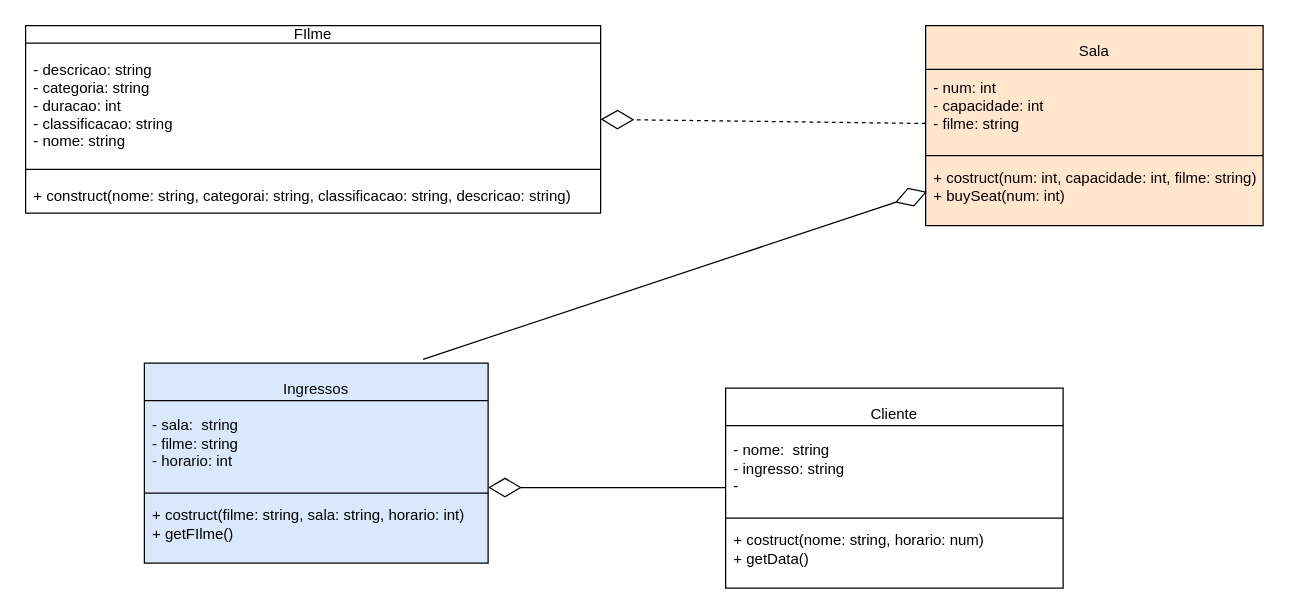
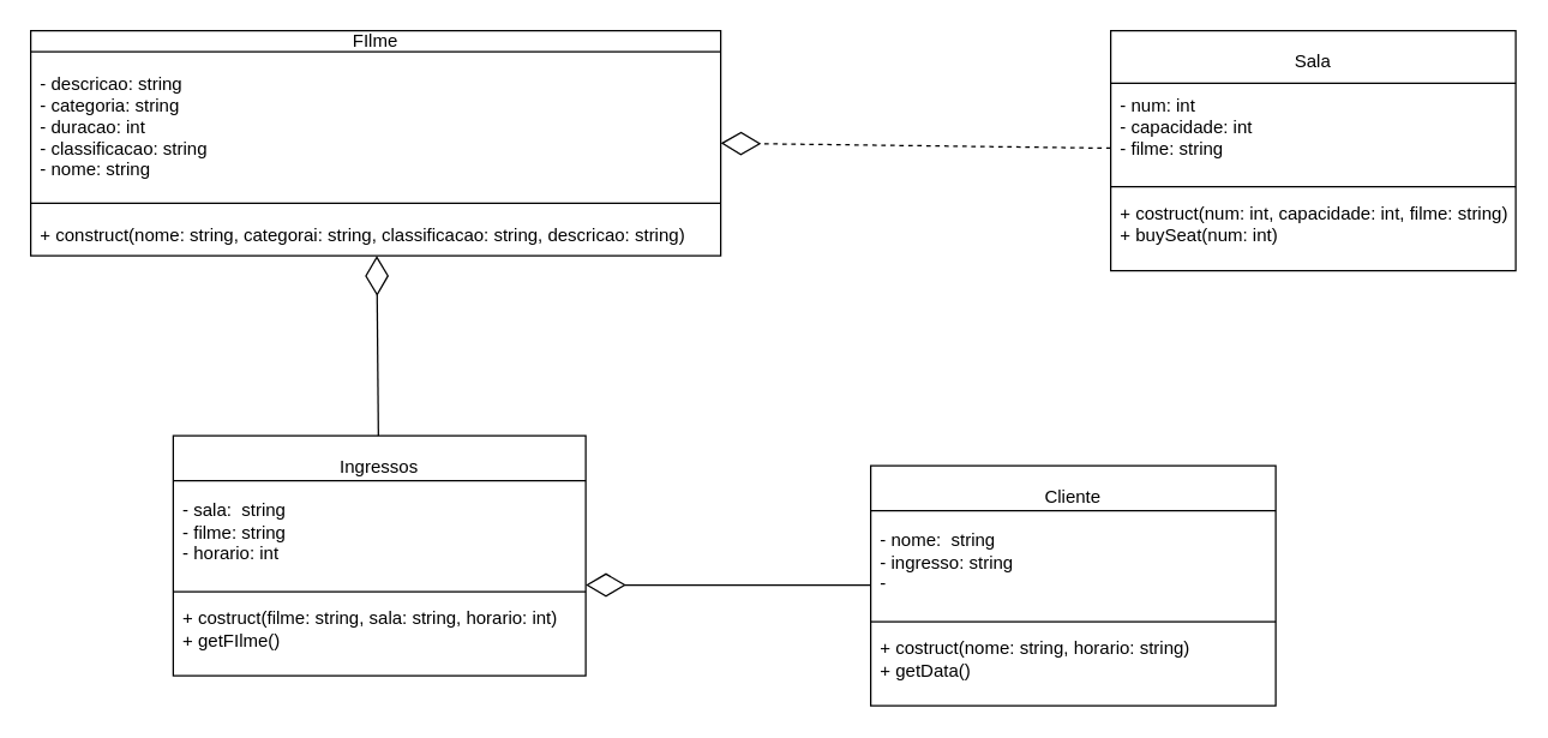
- <mxCell id="5" value="&lt;div align=&quot;center&quot;&gt;&lt;br&gt;&lt;/div&gt;&lt;div align=&quot;center&quot;&gt;Sala&lt;/div&gt;&lt;div align=&quot;center&quot;&gt;&lt;br&gt;&lt;/div&gt;&lt;div align=&quot;left&quot;&gt;&amp;nbsp; - num: int&lt;/div&gt;&lt;div align=&quot;left&quot;&gt;&amp;nbsp; - capacidade: int&lt;/div&gt;&lt;div align=&quot;left&quot;&gt;&amp;nbsp; - filme: string&lt;/div&gt;&lt;div align=&quot;left&quot;&gt;&lt;br&gt;&lt;/div&gt;&lt;div align=&quot;left&quot;&gt;&lt;br&gt;&lt;/div&gt;&lt;div align=&quot;left&quot;&gt;&amp;nbsp; + costruct(num: int, capacidade: int, filme: string)&lt;/div&gt;&lt;div align=&quot;left&quot;&gt;&amp;nbsp; + buySeat(num: int)&lt;br&gt;&lt;/div&gt;" style="verticalAlign=top;align=left;overflow=fill;html=1;whiteSpace=wrap;fillColor=#ffe6cc;" vertex="1" parent="1"><mxGeometry x="740" y="20" width="270" height="160" as="geometry" /></mxCell>
+ <mxCell id="5" value="&lt;div align=&quot;center&quot;&gt;&lt;br&gt;&lt;/div&gt;&lt;div align=&quot;center&quot;&gt;Sala&lt;/div&gt;&lt;div align=&quot;center&quot;&gt;&lt;br&gt;&lt;/div&gt;&lt;div align=&quot;left&quot;&gt;&amp;nbsp; - num: int&lt;/div&gt;&lt;div align=&quot;left&quot;&gt;&amp;nbsp; - capacidade: int&lt;/div&gt;&lt;div align=&quot;left&quot;&gt;&amp;nbsp; - filme: string&lt;/div&gt;&lt;div align=&quot;left&quot;&gt;&lt;br&gt;&lt;/div&gt;&lt;div align=&quot;left&quot;&gt;&lt;br&gt;&lt;/div&gt;&lt;div align=&quot;left&quot;&gt;&amp;nbsp; + costruct(num: int, capacidade: int, filme: string)&lt;/div&gt;&lt;div align=&quot;left&quot;&gt;&amp;nbsp; + buySeat(num: int)&lt;br&gt;&lt;/div&gt;" style="verticalAlign=top;align=left;overflow=fill;html=1;whiteSpace=wrap;" vertex="1" parent="1"><mxGeometry x="740" y="20" width="270" height="160" as="geometry" /></mxCell>
- <mxCell id="17" value="" style="endArrow=diamondThin;endFill=0;endSize=24;html=1;rounded=0;entryX=0.004;entryY=0.831;entryDx=0;entryDy=0;entryPerimeter=0;exitX=0.811;exitY=-0.019;exitDx=0;exitDy=0;exitPerimeter=0;" edge="1" parent="1" source="8" target="5"><mxGeometry width="160" relative="1" as="geometry"><mxPoint x="390" y="320" as="sourcePoint" /><mxPoint x="550" y="320" as="targetPoint" /></mxGeometry></mxCell>
+ <mxCell id="14" value="" style="endArrow=diamondThin;endFill=0;endSize=24;html=1;rounded=0;" edge="1" parent="1" source="8" target="2"><mxGeometry width="160" relative="1" as="geometry"><mxPoint x="252.5" y="130" as="sourcePoint" /><mxPoint x="252.5" y="130" as="targetPoint" /></mxGeometry></mxCell>
- <mxCell id="11" value="&lt;div align=&quot;center&quot;&gt;&lt;br&gt;&lt;/div&gt;&lt;div align=&quot;center&quot;&gt;Cliente&lt;br&gt;&lt;/div&gt;&lt;div align=&quot;center&quot;&gt;&lt;br&gt;&lt;/div&gt;&lt;div align=&quot;left&quot;&gt;&amp;nbsp; - nome:&amp;nbsp; string&lt;br&gt;&lt;/div&gt;&lt;div align=&quot;left&quot;&gt;&amp;nbsp; - ingresso: string&lt;/div&gt;&lt;div align=&quot;left&quot;&gt;&amp;nbsp; - &lt;br&gt;&lt;/div&gt;&lt;div align=&quot;left&quot;&gt;&lt;br&gt;&lt;/div&gt;&lt;div align=&quot;left&quot;&gt;&lt;br&gt;&lt;/div&gt;&lt;div align=&quot;left&quot;&gt;&amp;nbsp; + costruct(nome: string, horario: num)&lt;/div&gt;&lt;div align=&quot;left&quot;&gt;&amp;nbsp; + getData()&lt;br&gt;&lt;/div&gt;" style="verticalAlign=top;align=left;overflow=fill;html=1;whiteSpace=wrap;" vertex="1" parent="1"><mxGeometry x="580" y="310" width="270" height="160" as="geometry" /></mxCell>
+ <mxCell id="11" value="&lt;div align=&quot;center&quot;&gt;&lt;br&gt;&lt;/div&gt;&lt;div align=&quot;center&quot;&gt;Cliente&lt;br&gt;&lt;/div&gt;&lt;div align=&quot;center&quot;&gt;&lt;br&gt;&lt;/div&gt;&lt;div align=&quot;left&quot;&gt;&amp;nbsp; - nome:&amp;nbsp; string&lt;br&gt;&lt;/div&gt;&lt;div align=&quot;left&quot;&gt;&amp;nbsp; - ingresso: string&lt;/div&gt;&lt;div align=&quot;left&quot;&gt;&amp;nbsp; - &lt;br&gt;&lt;/div&gt;&lt;div align=&quot;left&quot;&gt;&lt;br&gt;&lt;/div&gt;&lt;div align=&quot;left&quot;&gt;&lt;br&gt;&lt;/div&gt;&lt;div align=&quot;left&quot;&gt;&amp;nbsp; + costruct(nome: string, horario: string)&lt;/div&gt;&lt;div align=&quot;left&quot;&gt;&amp;nbsp; + getData()&lt;br&gt;&lt;/div&gt;" style="verticalAlign=top;align=left;overflow=fill;html=1;whiteSpace=wrap;" vertex="1" parent="1"><mxGeometry x="580" y="310" width="270" height="160" as="geometry" /></mxCell>
- <mxCell id="8" value="&lt;div align=&quot;center&quot;&gt;&lt;br&gt;&lt;/div&gt;&lt;div align=&quot;center&quot;&gt;Ingressos&lt;br&gt;&lt;/div&gt;&lt;div align=&quot;center&quot;&gt;&lt;br&gt;&lt;/div&gt;&lt;div align=&quot;left&quot;&gt;&amp;nbsp; - sala:&amp;nbsp; string&lt;br&gt;&lt;/div&gt;&lt;div align=&quot;left&quot;&gt;&amp;nbsp; - filme: string&lt;/div&gt;&lt;div align=&quot;left&quot;&gt;&amp;nbsp; - horario: int&lt;br&gt;&lt;/div&gt;&lt;div align=&quot;left&quot;&gt;&lt;br&gt;&lt;/div&gt;&lt;div align=&quot;left&quot;&gt;&lt;br&gt;&lt;/div&gt;&lt;div align=&quot;left&quot;&gt;&amp;nbsp; + costruct(filme: string, sala: string, horario: int)&lt;/div&gt;&lt;div align=&quot;left&quot;&gt;&amp;nbsp; + getFIlme()&lt;br&gt;&lt;/div&gt;" style="verticalAlign=top;align=left;overflow=fill;html=1;whiteSpace=wrap;fillColor=#dae8fc;" vertex="1" parent="1"><mxGeometry x="115" y="290" width="275" height="160" as="geometry" /></mxCell>
+ <mxCell id="8" value="&lt;div align=&quot;center&quot;&gt;&lt;br&gt;&lt;/div&gt;&lt;div align=&quot;center&quot;&gt;Ingressos&lt;br&gt;&lt;/div&gt;&lt;div align=&quot;center&quot;&gt;&lt;br&gt;&lt;/div&gt;&lt;div align=&quot;left&quot;&gt;&amp;nbsp; - sala:&amp;nbsp; string&lt;br&gt;&lt;/div&gt;&lt;div align=&quot;left&quot;&gt;&amp;nbsp; - filme: string&lt;/div&gt;&lt;div align=&quot;left&quot;&gt;&amp;nbsp; - horario: int&lt;br&gt;&lt;/div&gt;&lt;div align=&quot;left&quot;&gt;&lt;br&gt;&lt;/div&gt;&lt;div align=&quot;left&quot;&gt;&lt;br&gt;&lt;/div&gt;&lt;div align=&quot;left&quot;&gt;&amp;nbsp; + costruct(filme: string, sala: string, horario: int)&lt;/div&gt;&lt;div align=&quot;left&quot;&gt;&amp;nbsp; + getFIlme()&lt;br&gt;&lt;/div&gt;" style="verticalAlign=top;align=left;overflow=fill;html=1;whiteSpace=wrap;" vertex="1" parent="1"><mxGeometry x="115" y="290" width="275" height="160" as="geometry" /></mxCell>
